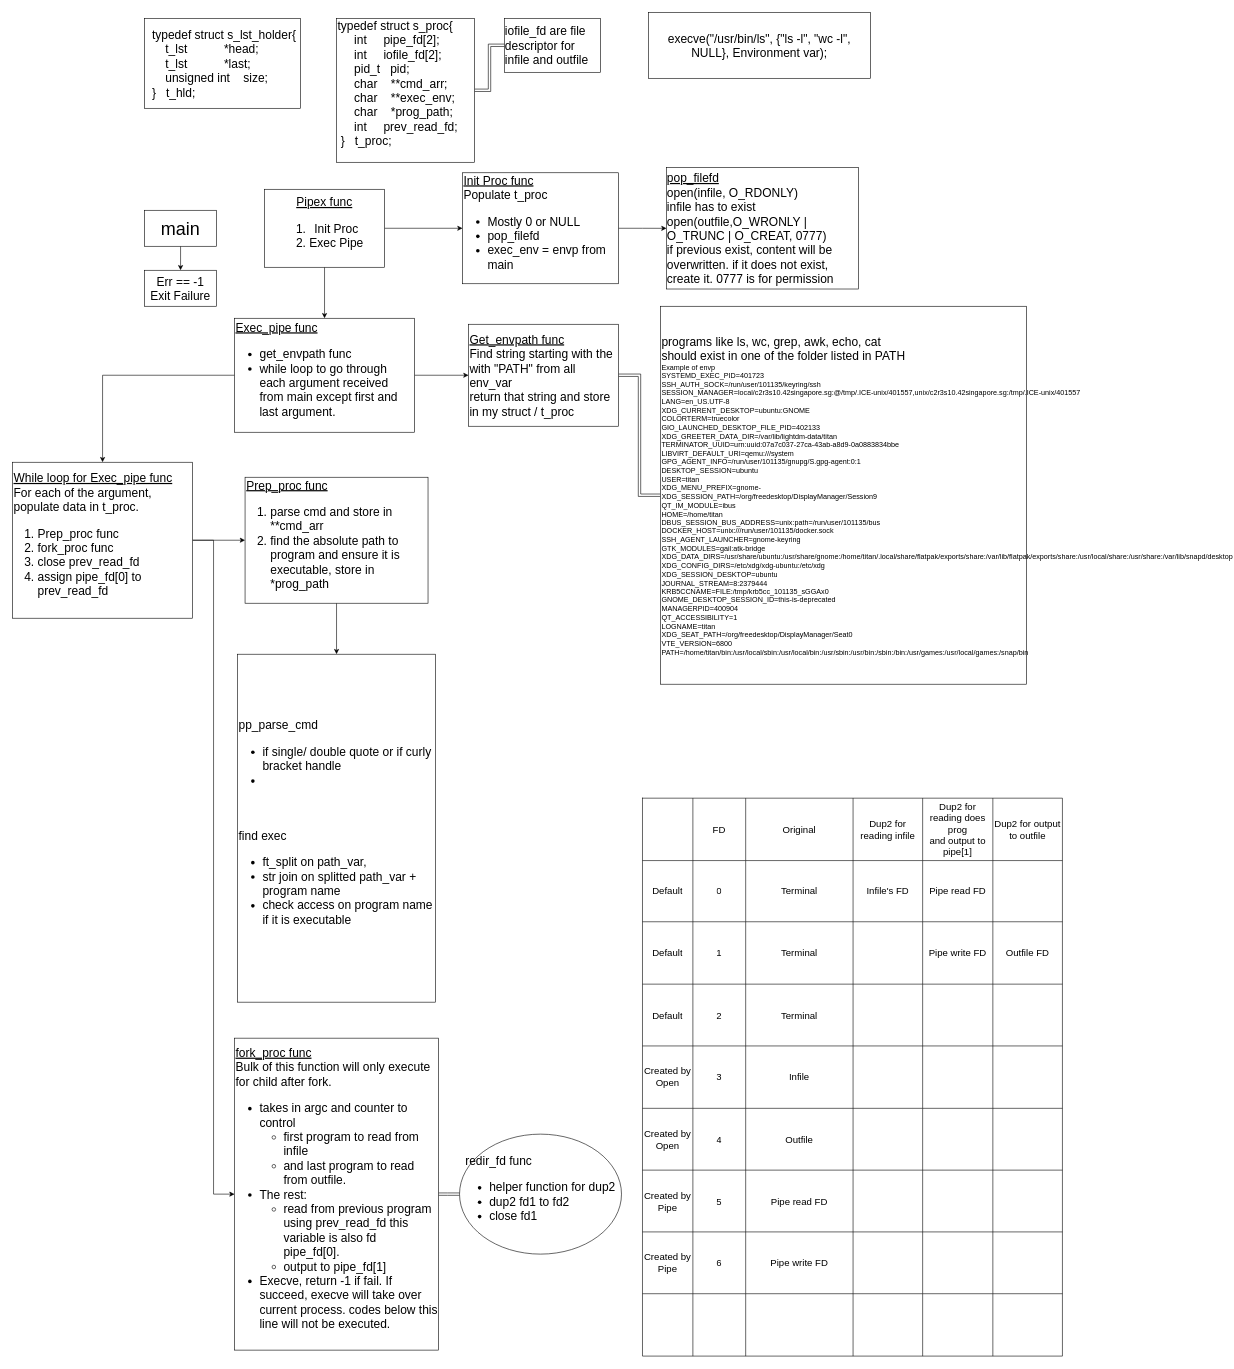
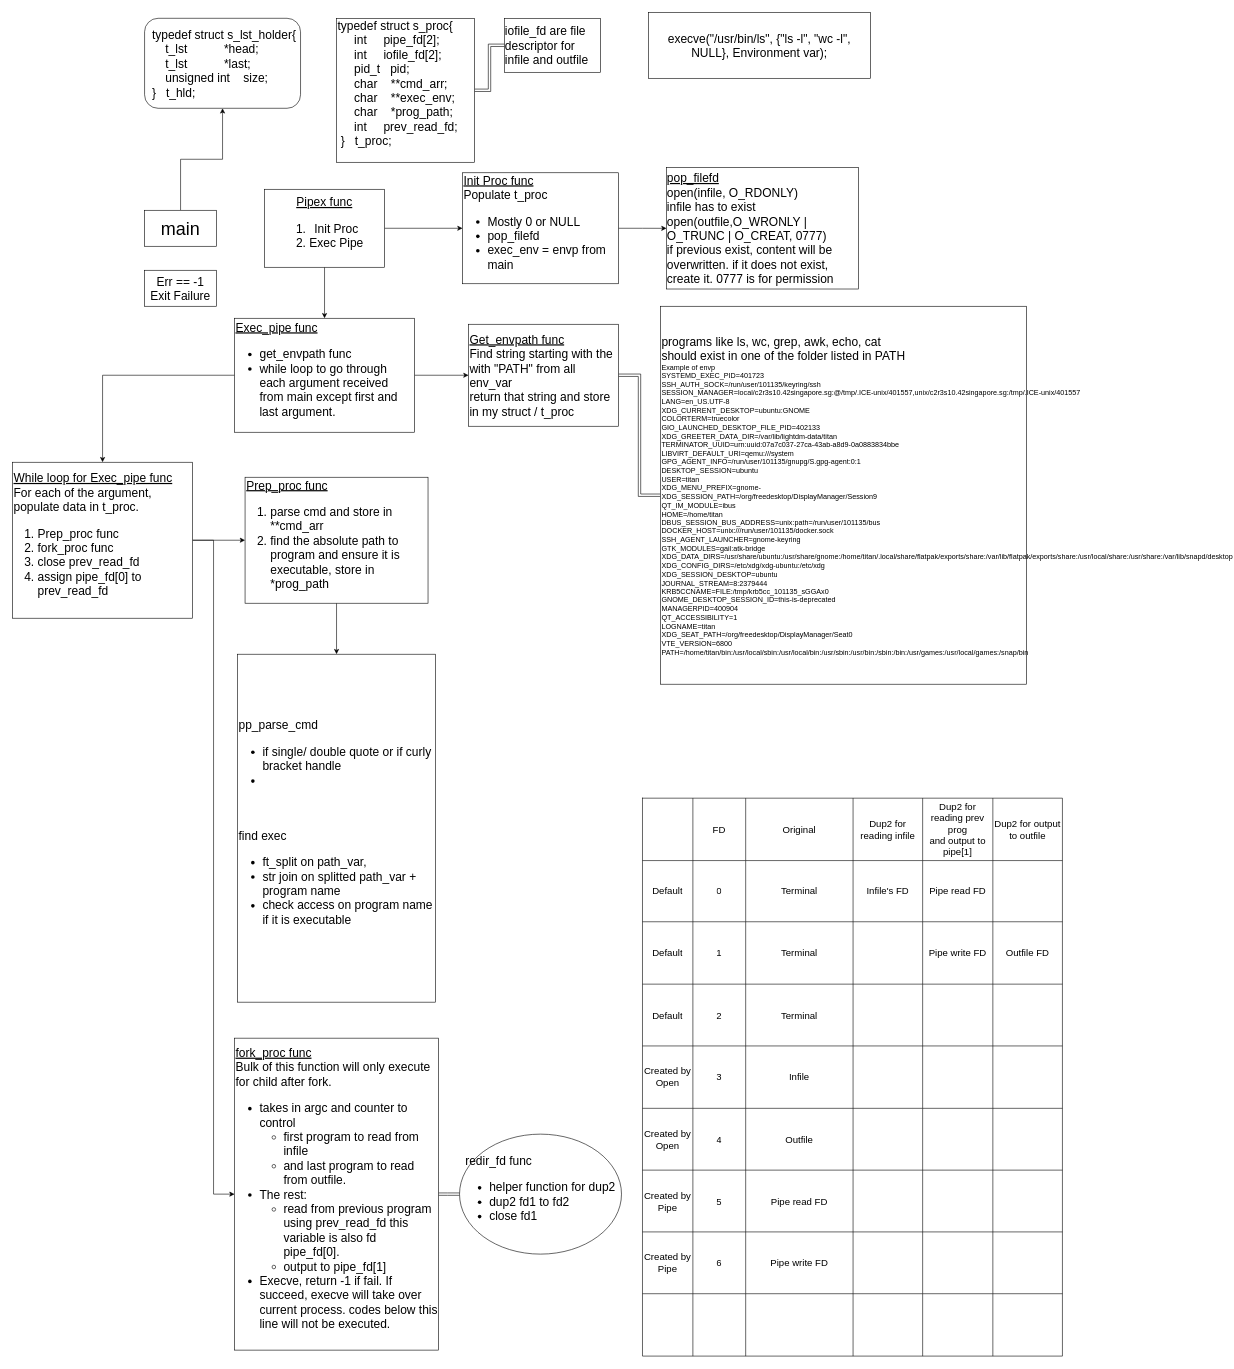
- <mxCell id="10" value="&lt;div style=&quot;border-color: var(--border-color); text-align: left; font-size: 20px;&quot;&gt;&lt;font style=&quot;font-size: 20px;&quot;&gt;&amp;nbsp;typedef struct s_lst_holder{&lt;/font&gt;&lt;/div&gt;&lt;div style=&quot;border-color: var(--border-color); text-align: left; font-size: 20px;&quot;&gt;&lt;font style=&quot;font-size: 20px;&quot;&gt;&amp;nbsp; &amp;nbsp; &amp;nbsp;t_lst&amp;nbsp; &amp;nbsp; &amp;nbsp; &amp;nbsp; &amp;nbsp; &amp;nbsp;*head;&lt;/font&gt;&lt;/div&gt;&lt;div style=&quot;border-color: var(--border-color); text-align: left; font-size: 20px;&quot;&gt;&lt;font style=&quot;font-size: 20px;&quot;&gt;&amp;nbsp; &amp;nbsp; &amp;nbsp;t_lst&amp;nbsp; &amp;nbsp; &amp;nbsp; &amp;nbsp; &amp;nbsp; &amp;nbsp;*last;&lt;/font&gt;&lt;/div&gt;&lt;div style=&quot;border-color: var(--border-color); text-align: left; font-size: 20px;&quot;&gt;&lt;font style=&quot;font-size: 20px;&quot;&gt;&amp;nbsp; &amp;nbsp; &amp;nbsp;unsigned int&amp;nbsp; &amp;nbsp; size;&lt;/font&gt;&lt;/div&gt;&lt;div style=&quot;border-color: var(--border-color); text-align: left; font-size: 20px;&quot;&gt;&lt;font style=&quot;font-size: 20px;&quot;&gt;&amp;nbsp;}&amp;nbsp; &amp;nbsp;t_hld;&lt;/font&gt;&lt;/div&gt;" style="rounded=0;whiteSpace=wrap;html=1;" parent="1" vertex="1"><mxGeometry x="240" y="30" width="260" height="150" as="geometry" /></mxCell>
+ <mxCell id="10" value="&lt;div style=&quot;border-color: var(--border-color); text-align: left; font-size: 20px;&quot;&gt;&lt;font style=&quot;font-size: 20px;&quot;&gt;&amp;nbsp;typedef struct s_lst_holder{&lt;/font&gt;&lt;/div&gt;&lt;div style=&quot;border-color: var(--border-color); text-align: left; font-size: 20px;&quot;&gt;&lt;font style=&quot;font-size: 20px;&quot;&gt;&amp;nbsp; &amp;nbsp; &amp;nbsp;t_lst&amp;nbsp; &amp;nbsp; &amp;nbsp; &amp;nbsp; &amp;nbsp; &amp;nbsp;*head;&lt;/font&gt;&lt;/div&gt;&lt;div style=&quot;border-color: var(--border-color); text-align: left; font-size: 20px;&quot;&gt;&lt;font style=&quot;font-size: 20px;&quot;&gt;&amp;nbsp; &amp;nbsp; &amp;nbsp;t_lst&amp;nbsp; &amp;nbsp; &amp;nbsp; &amp;nbsp; &amp;nbsp; &amp;nbsp;*last;&lt;/font&gt;&lt;/div&gt;&lt;div style=&quot;border-color: var(--border-color); text-align: left; font-size: 20px;&quot;&gt;&lt;font style=&quot;font-size: 20px;&quot;&gt;&amp;nbsp; &amp;nbsp; &amp;nbsp;unsigned int&amp;nbsp; &amp;nbsp; size;&lt;/font&gt;&lt;/div&gt;&lt;div style=&quot;border-color: var(--border-color); text-align: left; font-size: 20px;&quot;&gt;&lt;font style=&quot;font-size: 20px;&quot;&gt;&amp;nbsp;}&amp;nbsp; &amp;nbsp;t_hld;&lt;/font&gt;&lt;/div&gt;" style="whiteSpace=wrap;html=1;rounded=1;" parent="1" vertex="1"><mxGeometry x="240" y="30" width="260" height="150" as="geometry" /></mxCell>
- <mxCell id="2" style="edgeStyle=orthogonalEdgeStyle;rounded=0;orthogonalLoop=1;jettySize=auto;html=1;" parent="1" source="3" target="4" edge="1"><mxGeometry relative="1" as="geometry" /></mxCell>
+ <mxCell id="2" style="edgeStyle=orthogonalEdgeStyle;rounded=0;orthogonalLoop=1;jettySize=auto;html=1;" parent="1" source="3" target="10" edge="1"><mxGeometry relative="1" as="geometry" /></mxCell>
- <mxCell id="35" value="Dup2 for reading does prog&lt;br&gt;and output to pipe[1]" style="shape=partialRectangle;html=1;whiteSpace=wrap;connectable=0;strokeColor=inherit;overflow=hidden;fillColor=none;top=0;left=0;bottom=0;right=0;pointerEvents=1;fontSize=16;" parent="30" vertex="1"><mxGeometry x="467" width="117" height="104" as="geometry"><mxRectangle width="117" height="104" as="alternateBounds" /></mxGeometry></mxCell>
+ <mxCell id="35" value="Dup2 for reading prev prog&lt;br&gt;and output to pipe[1]" style="shape=partialRectangle;html=1;whiteSpace=wrap;connectable=0;strokeColor=inherit;overflow=hidden;fillColor=none;top=0;left=0;bottom=0;right=0;pointerEvents=1;fontSize=16;" parent="30" vertex="1"><mxGeometry x="467" width="117" height="104" as="geometry"><mxRectangle width="117" height="104" as="alternateBounds" /></mxGeometry></mxCell>
